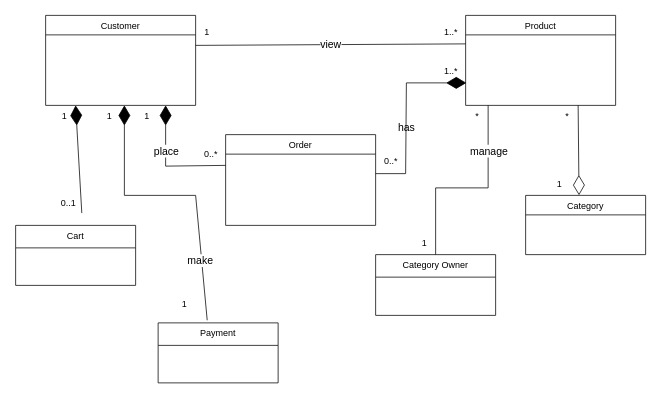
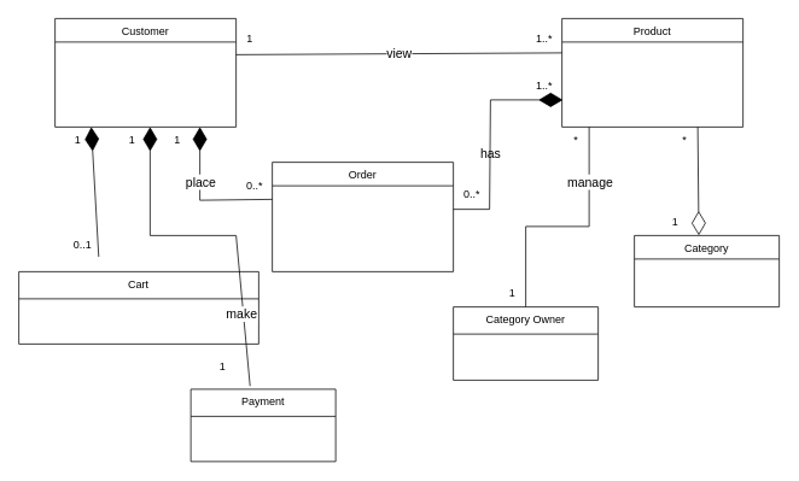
- <mxCell id="7" value="Cart" style="swimlane;fontStyle=0;align=center;verticalAlign=top;childLayout=stackLayout;horizontal=1;startSize=30;horizontalStack=0;resizeParent=1;resizeLast=0;collapsible=1;marginBottom=0;rounded=0;shadow=0;strokeWidth=1;" parent="1" vertex="1"><mxGeometry x="20" y="300" width="160" height="80" as="geometry"><mxRectangle x="130" y="380" width="160" height="26" as="alternateBounds" /></mxGeometry></mxCell>
+ <mxCell id="7" value="Cart" style="swimlane;fontStyle=0;align=center;verticalAlign=top;childLayout=stackLayout;horizontal=1;startSize=30;horizontalStack=0;resizeParent=1;resizeLast=0;collapsible=1;marginBottom=0;rounded=0;shadow=0;strokeWidth=1;" parent="1" vertex="1"><mxGeometry x="20" y="300" width="265" height="80" as="geometry"><mxRectangle x="130" y="380" width="160" height="26" as="alternateBounds" /></mxGeometry></mxCell>
